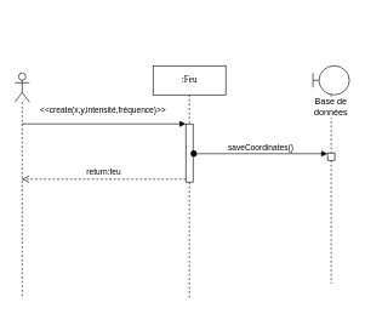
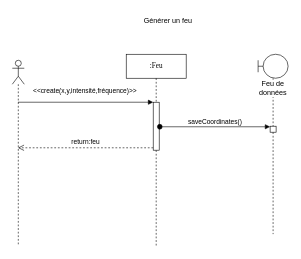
+ <mxCell id="4" value="Générer un feu" style="text;html=1;strokeColor=none;fillColor=none;align=center;verticalAlign=middle;whiteSpace=wrap;rounded=0;" vertex="1" parent="1"><mxGeometry x="220" width="120" height="30" as="geometry" y="20" /></mxCell>
- <mxCell id="6" value="Base de données" style="shape=umlLifeline;participant=umlBoundary;perimeter=lifelinePerimeter;whiteSpace=wrap;html=1;container=1;collapsible=0;recursiveResize=0;verticalAlign=top;spacingTop=36;labelBackgroundColor=#ffffff;outlineConnect=0;" vertex="1" parent="1"><mxGeometry x="430" y="90" width="50" height="300" as="geometry" /></mxCell>
+ <mxCell id="6" value="Feu de données" style="shape=umlLifeline;participant=umlBoundary;perimeter=lifelinePerimeter;whiteSpace=wrap;html=1;container=1;collapsible=0;recursiveResize=0;verticalAlign=top;spacingTop=36;labelBackgroundColor=#ffffff;outlineConnect=0;" vertex="1" parent="1"><mxGeometry x="430" y="90" width="50" height="300" as="geometry" /></mxCell>
